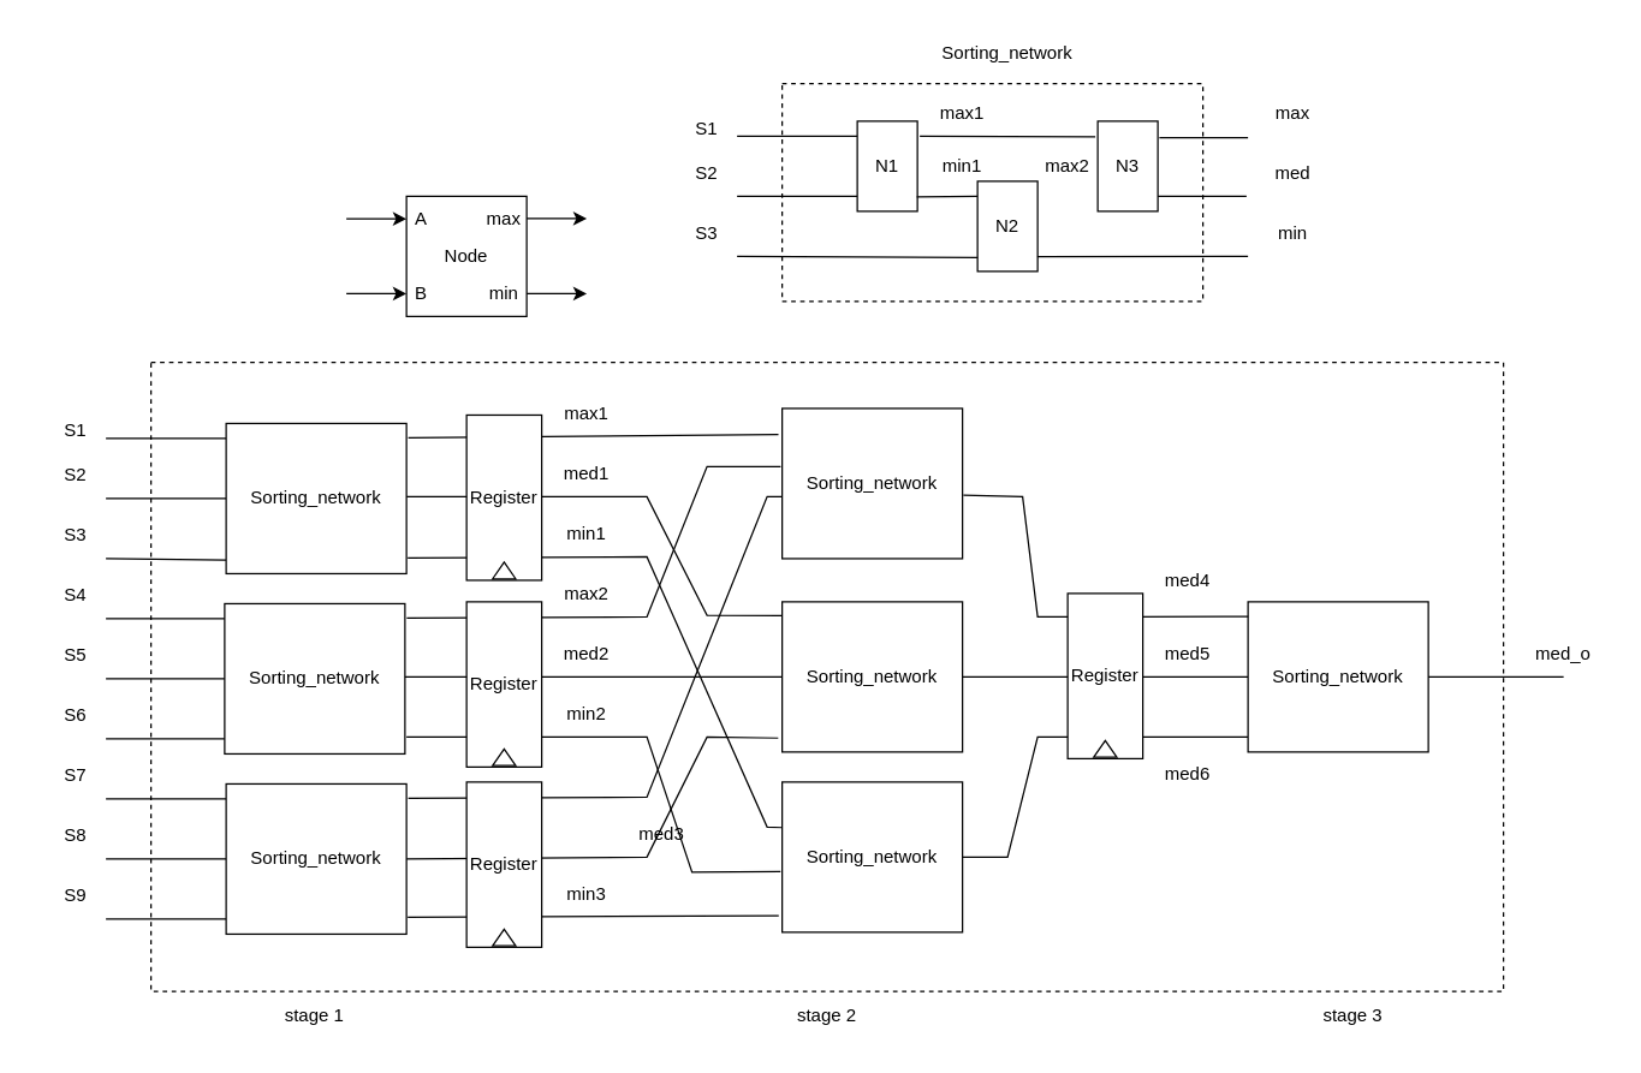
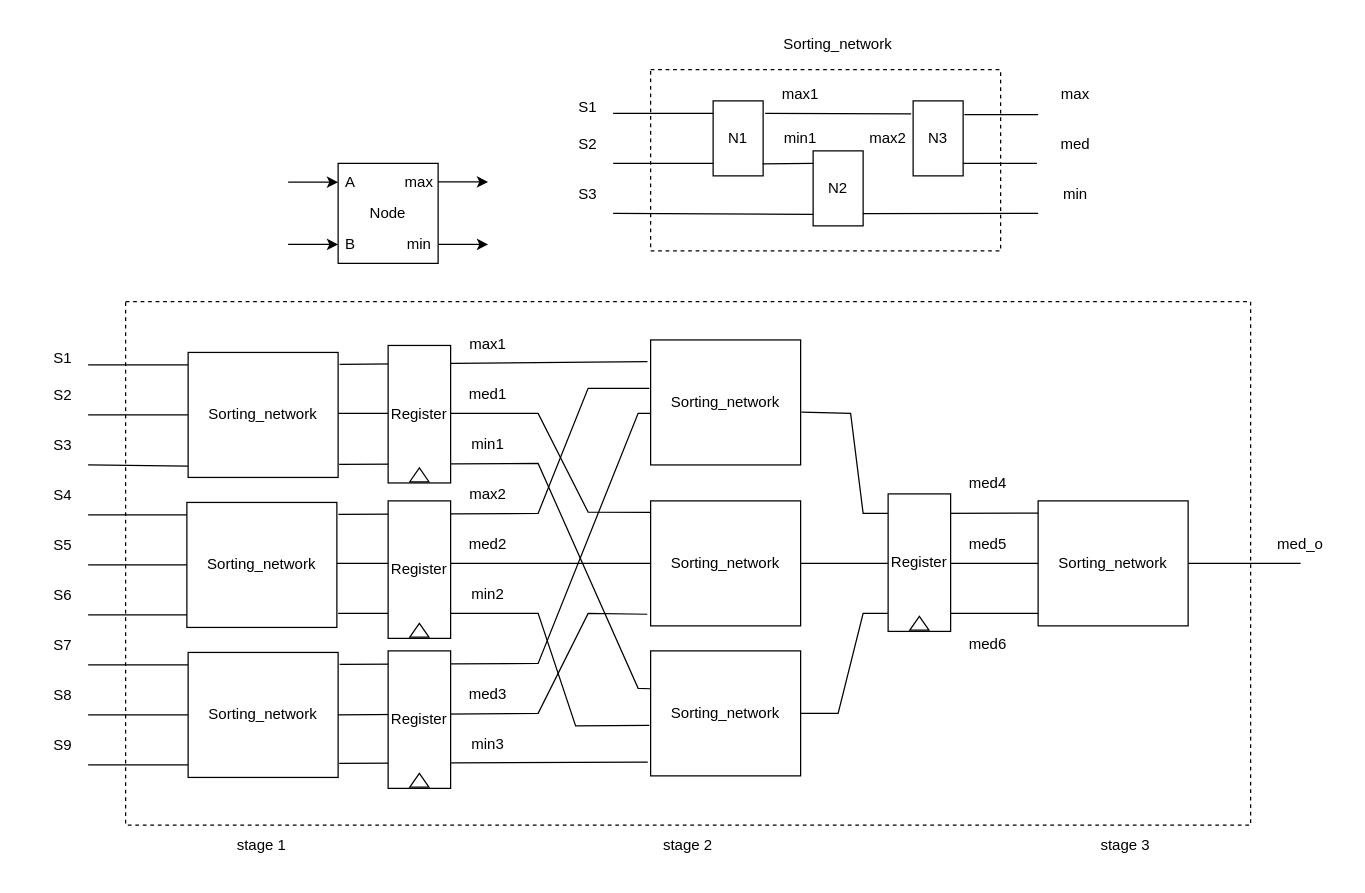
- <mxCell id="67" value="med3" style="text;html=1;align=center;verticalAlign=middle;whiteSpace=wrap;rounded=0;" parent="1" vertex="1"><mxGeometry x="410" y="540" width="60" height="30" as="geometry" /></mxCell>
+ <mxCell id="67" value="med3" style="text;html=1;align=center;verticalAlign=middle;whiteSpace=wrap;rounded=0;" parent="1" vertex="1"><mxGeometry x="360" y="540" width="60" height="30" as="geometry" /></mxCell>
